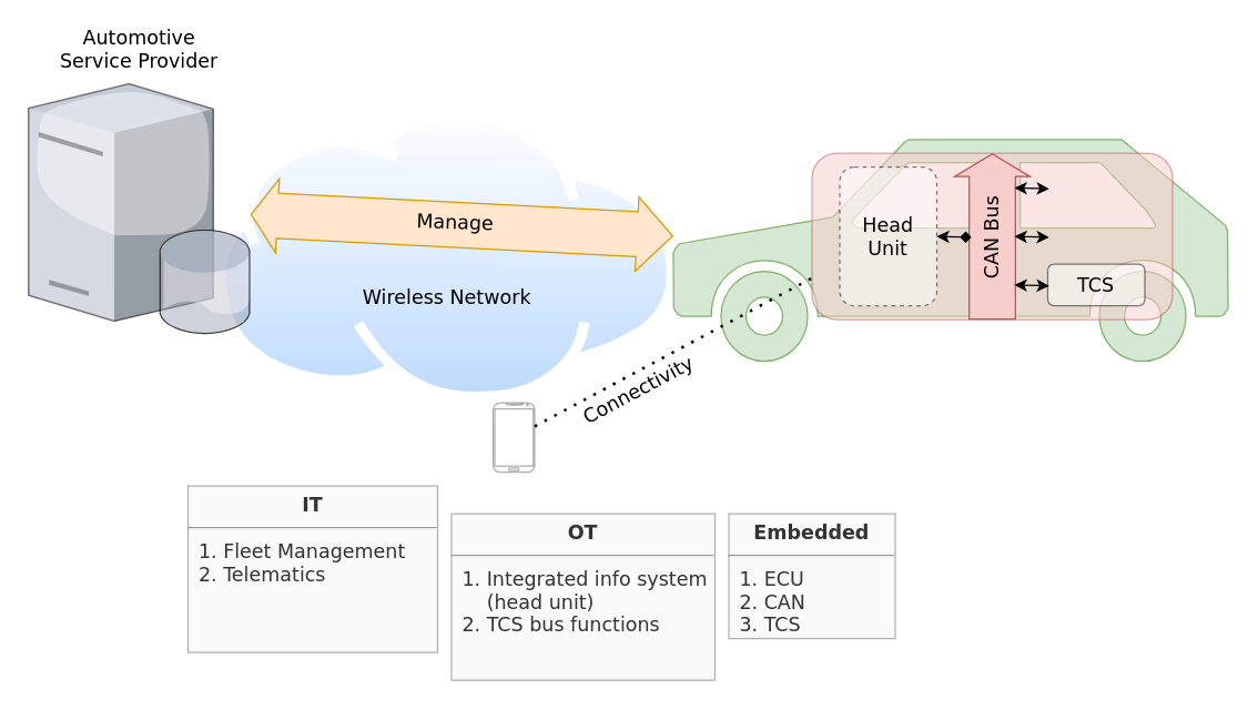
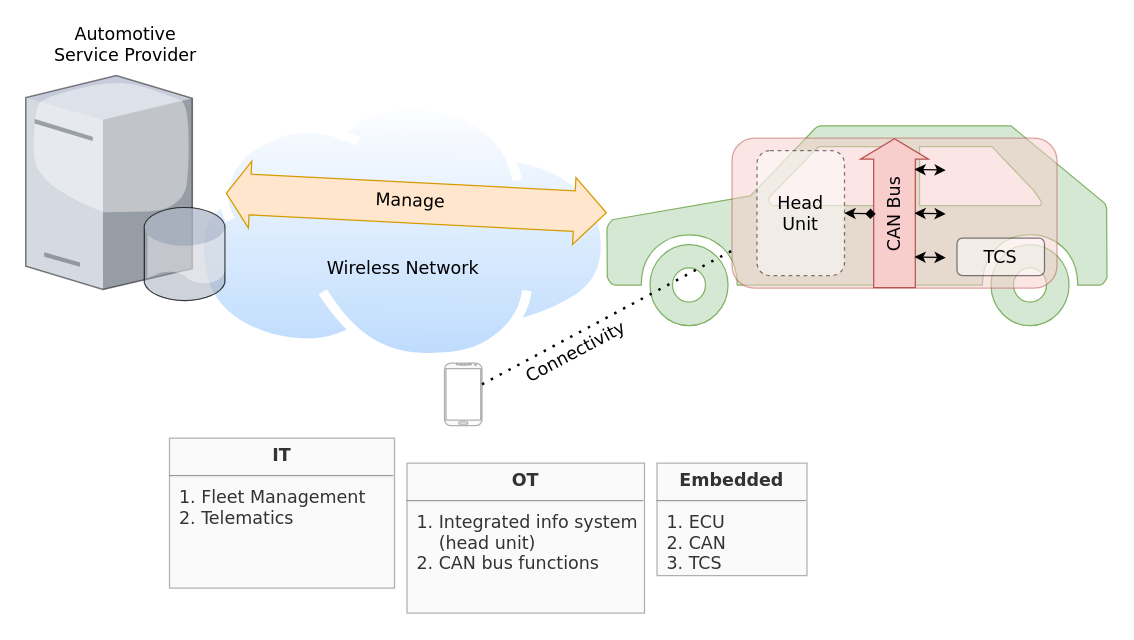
- <mxCell id="12" value="TCS" style="rounded=1;whiteSpace=wrap;html=1;fontFamily=Dejavu Sans;fontSize=14;opacity=50;" vertex="1" parent="5"><mxGeometry x="270" y="90" width="70" height="30" as="geometry" /></mxCell>
+ <mxCell id="12" value="TCS" style="rounded=1;whiteSpace=wrap;html=1;fontFamily=Dejavu Sans;fontSize=14;opacity=50;" vertex="1" parent="5"><mxGeometry x="280" y="90" width="70" height="30" as="geometry" /></mxCell>
- <mxCell id="25" value="&lt;p style=&quot;margin: 0px ; margin-top: 6px ; text-align: center&quot;&gt;&lt;b&gt;OT&lt;/b&gt;&lt;/p&gt;&lt;hr&gt;&lt;p style=&quot;margin: 0px ; margin-left: 8px&quot;&gt;1. Integrated info system&lt;/p&gt;&lt;p style=&quot;margin: 0px ; margin-left: 8px&quot;&gt;&amp;nbsp; &amp;nbsp; (head unit)&lt;/p&gt;&lt;p style=&quot;margin: 0px ; margin-left: 8px&quot;&gt;2. TCS bus functions&lt;/p&gt;" style="align=left;overflow=fill;html=1;dropTarget=0;fontFamily=Dejavu Sans;fontSize=14;strokeColor=#666666;fillColor=#f5f5f5;opacity=50;fontColor=#333333;" vertex="1" parent="1"><mxGeometry x="325" y="370" width="190" height="120" as="geometry" /></mxCell>
+ <mxCell id="25" value="&lt;p style=&quot;margin: 0px ; margin-top: 6px ; text-align: center&quot;&gt;&lt;b&gt;OT&lt;/b&gt;&lt;/p&gt;&lt;hr&gt;&lt;p style=&quot;margin: 0px ; margin-left: 8px&quot;&gt;1. Integrated info system&lt;/p&gt;&lt;p style=&quot;margin: 0px ; margin-left: 8px&quot;&gt;&amp;nbsp; &amp;nbsp; (head unit)&lt;/p&gt;&lt;p style=&quot;margin: 0px ; margin-left: 8px&quot;&gt;2. CAN bus functions&lt;/p&gt;" style="align=left;overflow=fill;html=1;dropTarget=0;fontFamily=Dejavu Sans;fontSize=14;strokeColor=#666666;fillColor=#f5f5f5;opacity=50;fontColor=#333333;" vertex="1" parent="1"><mxGeometry x="325" y="370" width="190" height="120" as="geometry" /></mxCell>
